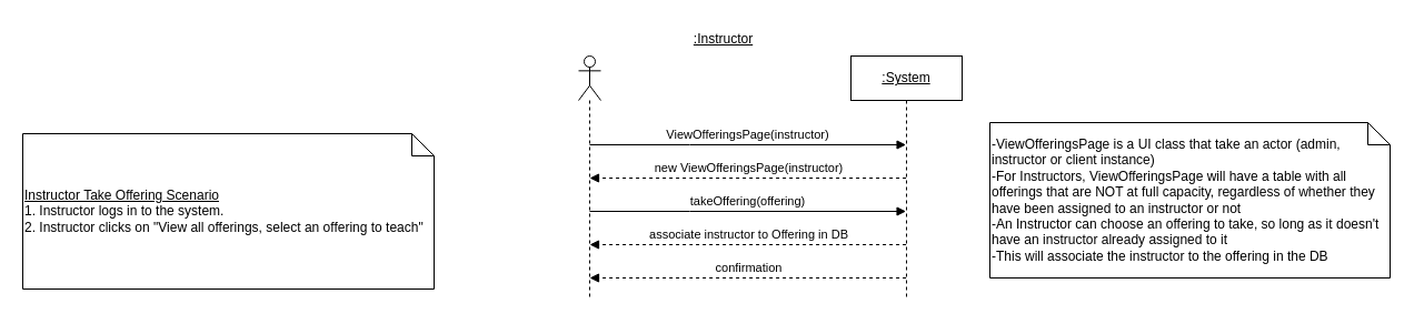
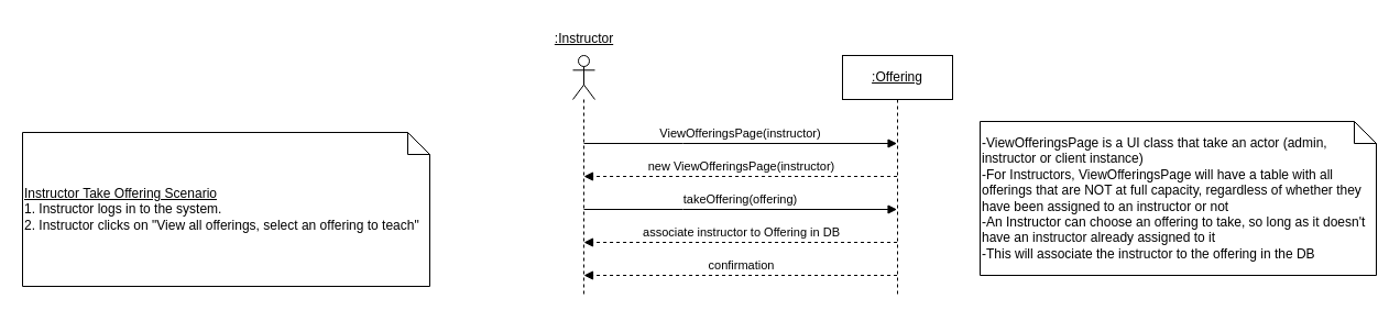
- <mxCell id="3" value="&lt;u&gt;:Instructor&lt;/u&gt;" style="text;html=1;align=center;verticalAlign=middle;resizable=0;points=[];autosize=1;strokeColor=none;fillColor=none;" parent="1" vertex="1"><mxGeometry x="610" y="20" width="80" height="30" as="geometry" /></mxCell>
+ <mxCell id="3" value="&lt;u&gt;:Instructor&lt;/u&gt;" style="text;html=1;align=center;verticalAlign=middle;resizable=0;points=[];autosize=1;strokeColor=none;fillColor=none;" parent="1" vertex="1"><mxGeometry x="490" y="20" width="80" height="30" as="geometry" /></mxCell>
- <mxCell id="4" value="&lt;u&gt;:System&lt;/u&gt;" style="shape=umlLifeline;perimeter=lifelinePerimeter;whiteSpace=wrap;html=1;container=1;dropTarget=0;collapsible=0;recursiveResize=0;outlineConnect=0;portConstraint=eastwest;newEdgeStyle={&quot;curved&quot;:0,&quot;rounded&quot;:0};" parent="1" vertex="1"><mxGeometry x="765" y="50" width="100" height="220" as="geometry" /></mxCell>
+ <mxCell id="4" value="&lt;u&gt;:Offering&lt;/u&gt;" style="shape=umlLifeline;perimeter=lifelinePerimeter;whiteSpace=wrap;html=1;container=1;dropTarget=0;collapsible=0;recursiveResize=0;outlineConnect=0;portConstraint=eastwest;newEdgeStyle={&quot;curved&quot;:0,&quot;rounded&quot;:0};" parent="1" vertex="1"><mxGeometry x="765" y="50" width="100" height="220" as="geometry" /></mxCell>
